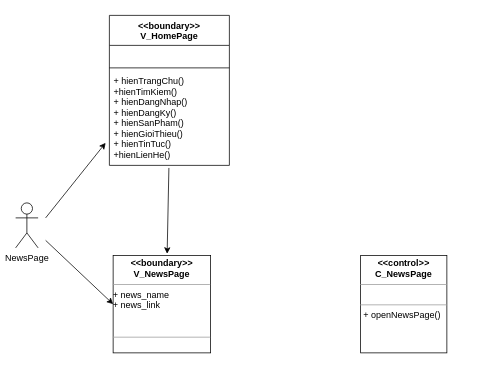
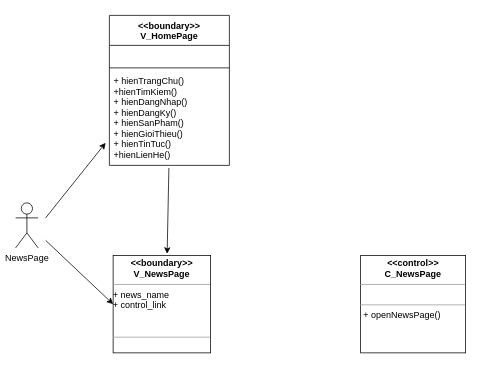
- <mxCell id="3" value="&lt;p style=&quot;margin: 0px ; margin-top: 4px ; text-align: center&quot;&gt;&lt;b&gt;&lt;i&gt;&amp;lt;&lt;/i&gt;&amp;lt;boundary&lt;i&gt;&amp;gt;&amp;gt;&lt;/i&gt;&lt;br&gt;V_NewsPage&lt;/b&gt;&lt;/p&gt;&lt;hr size=&quot;1&quot;&gt;&lt;div&gt;+ news_name&lt;/div&gt;&lt;div&gt;+ news_link&lt;/div&gt;&lt;div&gt;&lt;br&gt;&lt;/div&gt;&lt;br&gt;&lt;hr size=&quot;1&quot;&gt;&lt;p style=&quot;margin: 0px ; margin-left: 4px&quot;&gt;&lt;br&gt;&lt;/p&gt;" style="verticalAlign=top;align=left;overflow=fill;fontSize=12;fontFamily=Helvetica;html=1;" parent="1" vertex="1"><mxGeometry x="150" y="340" width="130" height="130" as="geometry" /></mxCell>
+ <mxCell id="3" value="&lt;p style=&quot;margin: 0px ; margin-top: 4px ; text-align: center&quot;&gt;&lt;b&gt;&lt;i&gt;&amp;lt;&lt;/i&gt;&amp;lt;boundary&lt;i&gt;&amp;gt;&amp;gt;&lt;/i&gt;&lt;br&gt;V_NewsPage&lt;/b&gt;&lt;/p&gt;&lt;hr size=&quot;1&quot;&gt;&lt;div&gt;+ news_name&lt;/div&gt;&lt;div&gt;+ control_link&lt;/div&gt;&lt;div&gt;&lt;br&gt;&lt;/div&gt;&lt;br&gt;&lt;hr size=&quot;1&quot;&gt;&lt;p style=&quot;margin: 0px ; margin-left: 4px&quot;&gt;&lt;br&gt;&lt;/p&gt;" style="verticalAlign=top;align=left;overflow=fill;fontSize=12;fontFamily=Helvetica;html=1;" parent="1" vertex="1"><mxGeometry x="150" y="340" width="130" height="130" as="geometry" /></mxCell>
- <mxCell id="4" value="&lt;p style=&quot;margin: 0px ; margin-top: 4px ; text-align: center&quot;&gt;&lt;b&gt;&lt;i&gt;&amp;lt;&lt;/i&gt;&amp;lt;control&lt;i&gt;&amp;gt;&amp;gt;&lt;/i&gt;&lt;br&gt;C_NewsPage&lt;/b&gt;&lt;/p&gt;&lt;hr size=&quot;1&quot;&gt;&lt;br&gt;&lt;hr size=&quot;1&quot;&gt;&lt;p style=&quot;margin: 0px ; margin-left: 4px&quot;&gt;+ openNewsPage()&lt;br&gt;&lt;br&gt;&lt;/p&gt;" style="verticalAlign=top;align=left;overflow=fill;fontSize=12;fontFamily=Helvetica;html=1;" parent="1" vertex="1"><mxGeometry x="480" y="340" width="115" height="130" as="geometry" /></mxCell>
+ <mxCell id="4" value="&lt;p style=&quot;margin: 0px ; margin-top: 4px ; text-align: center&quot;&gt;&lt;b&gt;&lt;i&gt;&amp;lt;&lt;/i&gt;&amp;lt;control&lt;i&gt;&amp;gt;&amp;gt;&lt;/i&gt;&lt;br&gt;C_NewsPage&lt;/b&gt;&lt;/p&gt;&lt;hr size=&quot;1&quot;&gt;&lt;br&gt;&lt;hr size=&quot;1&quot;&gt;&lt;p style=&quot;margin: 0px ; margin-left: 4px&quot;&gt;+ openNewsPage()&lt;br&gt;&lt;br&gt;&lt;/p&gt;" style="verticalAlign=top;align=left;overflow=fill;fontSize=12;fontFamily=Helvetica;html=1;" parent="1" vertex="1"><mxGeometry x="480" y="340" width="140" height="130" as="geometry" /></mxCell>
